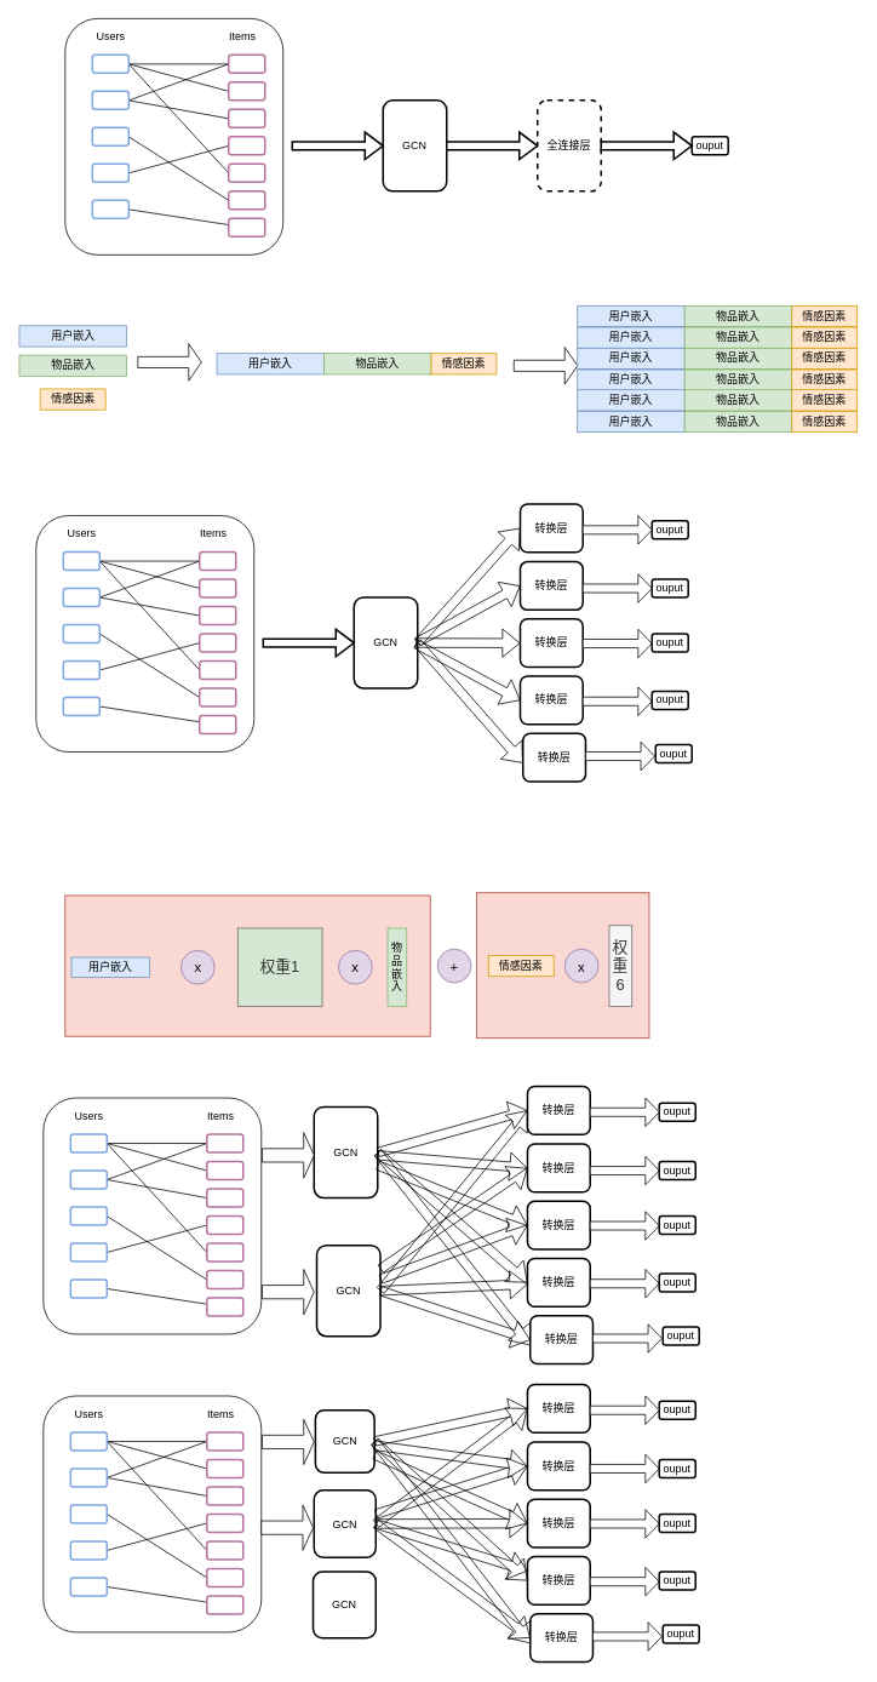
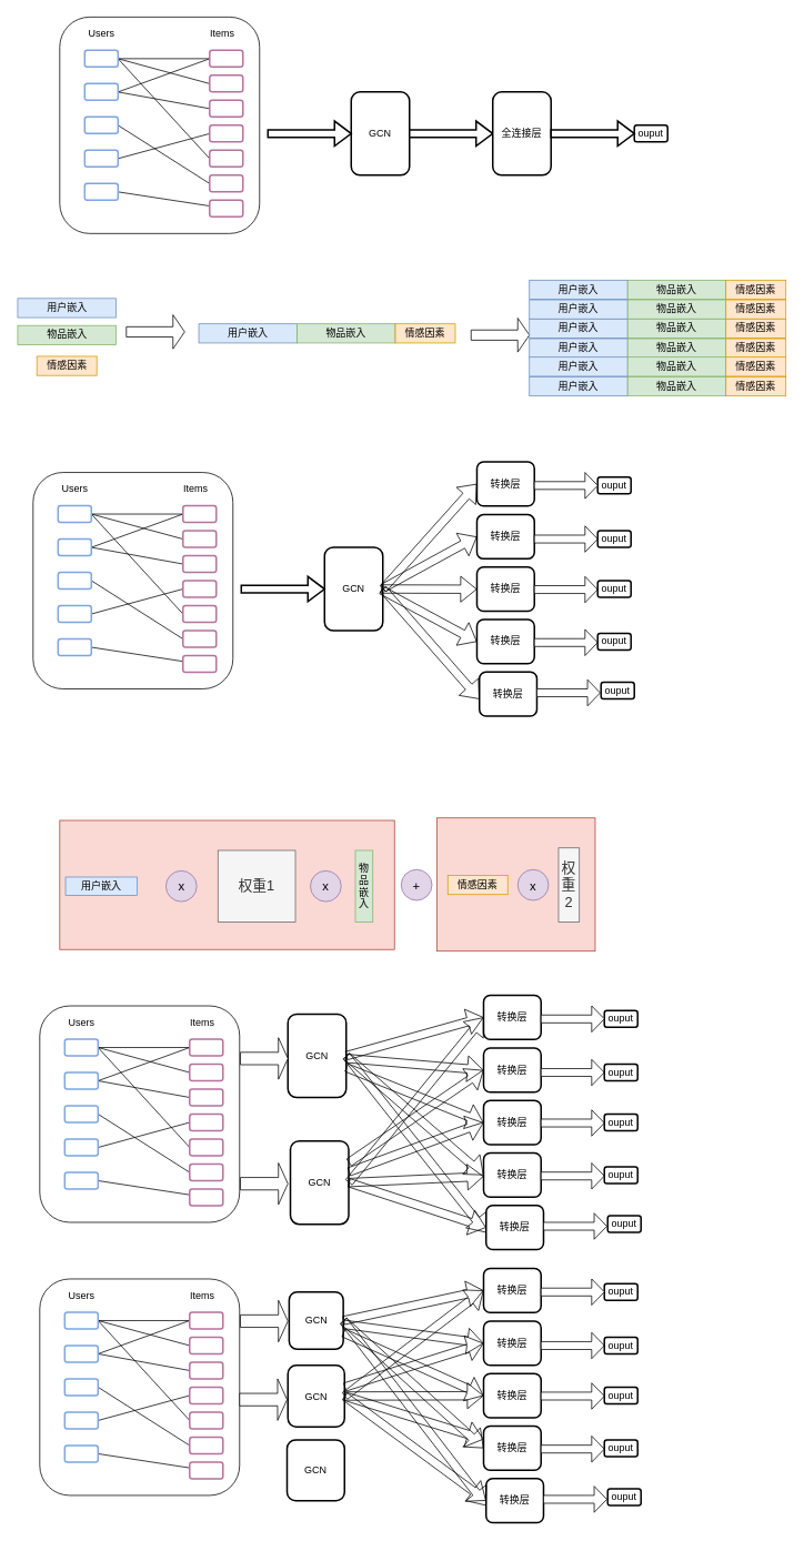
- <mxCell id="30" value="全连接层" style="rounded=1;whiteSpace=wrap;html=1;strokeWidth=2;dashed=1;" parent="1" vertex="1"><mxGeometry x="591" y="110" width="70" height="100" as="geometry" /></mxCell>
+ <mxCell id="30" value="全连接层" style="rounded=1;whiteSpace=wrap;html=1;strokeWidth=2;" parent="1" vertex="1"><mxGeometry x="591" y="110" width="70" height="100" as="geometry" /></mxCell>
- <mxCell id="104" value="&lt;span style=&quot;font-size: 17px&quot;&gt;权重1&lt;/span&gt;" style="rounded=0;whiteSpace=wrap;html=1;glass=0;fillColor=#d5e8d4;strokeColor=#666666;fontColor=#333333;" parent="1" vertex="1"><mxGeometry x="261" y="1021" width="93" height="86" as="geometry" /></mxCell>
+ <mxCell id="104" value="&lt;span style=&quot;font-size: 17px&quot;&gt;权重1&lt;/span&gt;" style="rounded=0;whiteSpace=wrap;html=1;glass=0;fillColor=#f5f5f5;strokeColor=#666666;fontColor=#333333;" parent="1" vertex="1"><mxGeometry x="261" y="1021" width="93" height="86" as="geometry" /></mxCell>
- <mxCell id="111" value="&lt;span style=&quot;font-size: 17px&quot;&gt;权重6&lt;/span&gt;" style="rounded=0;whiteSpace=wrap;html=1;glass=0;fillColor=#f5f5f5;strokeColor=#666666;fontColor=#333333;direction=south;" parent="1" vertex="1"><mxGeometry x="670" y="1018" width="25" height="89" as="geometry" /></mxCell>
+ <mxCell id="111" value="&lt;span style=&quot;font-size: 17px&quot;&gt;权重2&lt;/span&gt;" style="rounded=0;whiteSpace=wrap;html=1;glass=0;fillColor=#f5f5f5;strokeColor=#666666;fontColor=#333333;direction=south;" parent="1" vertex="1"><mxGeometry x="670" y="1018" width="25" height="89" as="geometry" /></mxCell>
